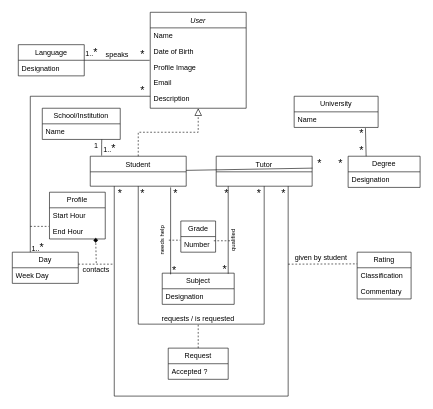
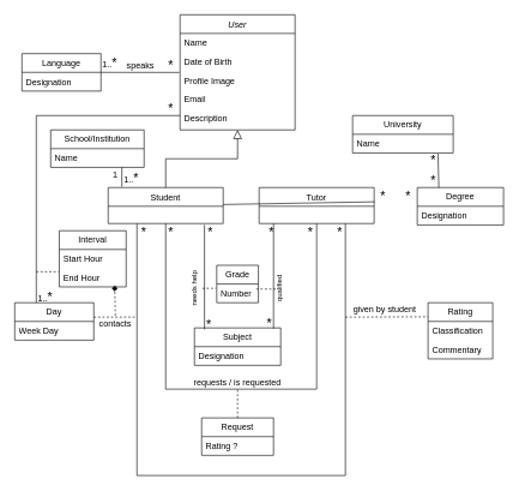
- <mxCell id="9" value="" style="endArrow=block;endSize=10;endFill=0;shadow=0;strokeWidth=1;rounded=0;curved=0;edgeStyle=elbowEdgeStyle;elbow=vertical;dashed=1;" parent="1" source="8" target="2" edge="1"><mxGeometry width="160" relative="1" as="geometry"><mxPoint x="230" y="103" as="sourcePoint" /><mxPoint x="230" y="103" as="targetPoint" /></mxGeometry></mxCell>
+ <mxCell id="9" value="" style="endArrow=block;endSize=10;endFill=0;shadow=0;strokeWidth=1;rounded=0;curved=0;edgeStyle=elbowEdgeStyle;elbow=vertical;" parent="1" source="8" target="2" edge="1"><mxGeometry width="160" relative="1" as="geometry"><mxPoint x="230" y="103" as="sourcePoint" /><mxPoint x="230" y="103" as="targetPoint" /></mxGeometry></mxCell>
- <mxCell id="27" value="Profile" style="swimlane;fontStyle=0;childLayout=stackLayout;horizontal=1;startSize=26;fillColor=none;horizontalStack=0;resizeParent=1;resizeParentMax=0;resizeLast=0;collapsible=1;marginBottom=0;whiteSpace=wrap;html=1;" parent="1" vertex="1"><mxGeometry x="82" y="320" width="93" height="78" as="geometry" /></mxCell>
+ <mxCell id="27" value="Interval" style="swimlane;fontStyle=0;childLayout=stackLayout;horizontal=1;startSize=26;fillColor=none;horizontalStack=0;resizeParent=1;resizeParentMax=0;resizeLast=0;collapsible=1;marginBottom=0;whiteSpace=wrap;html=1;" parent="1" vertex="1"><mxGeometry x="82" y="320" width="93" height="78" as="geometry" /></mxCell>
- <mxCell id="37" value="Accepted ?" style="text;strokeColor=none;fillColor=none;align=left;verticalAlign=top;spacingLeft=4;spacingRight=4;overflow=hidden;rotatable=0;points=[[0,0.5],[1,0.5]];portConstraint=eastwest;whiteSpace=wrap;html=1;" parent="36" vertex="1"><mxGeometry y="26" width="100" height="26" as="geometry" /></mxCell>
+ <mxCell id="37" value="Rating ?" style="text;strokeColor=none;fillColor=none;align=left;verticalAlign=top;spacingLeft=4;spacingRight=4;overflow=hidden;rotatable=0;points=[[0,0.5],[1,0.5]];portConstraint=eastwest;whiteSpace=wrap;html=1;" parent="36" vertex="1"><mxGeometry y="26" width="100" height="26" as="geometry" /></mxCell>
